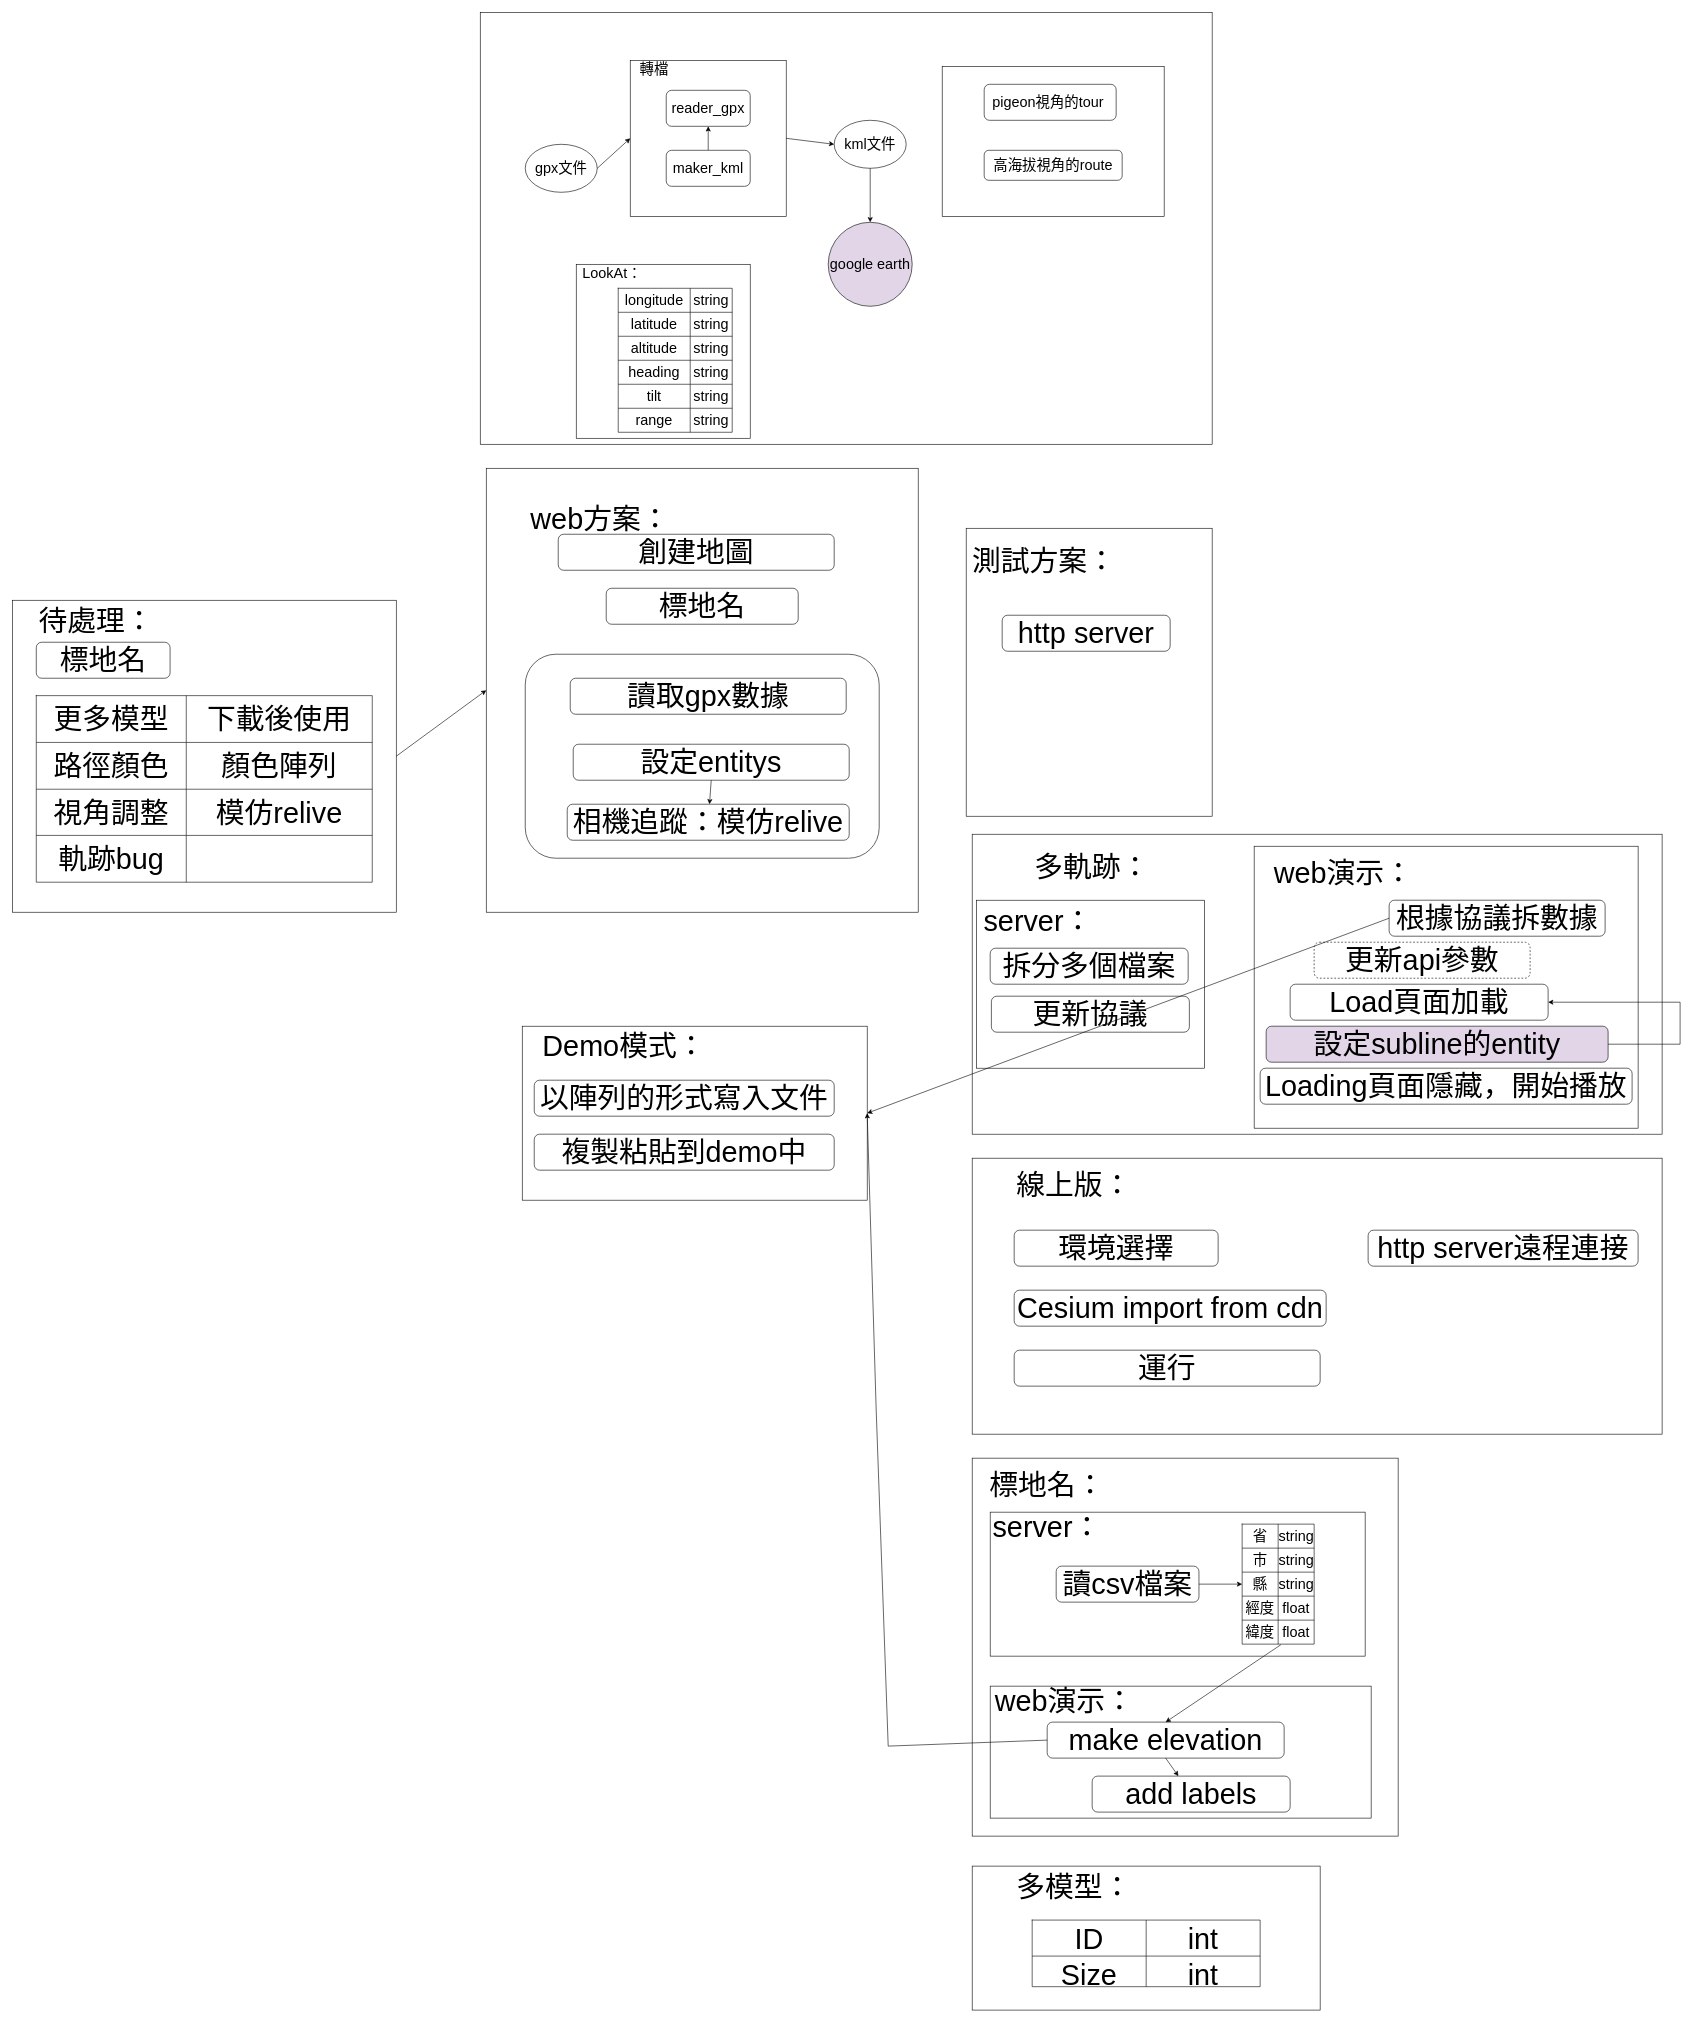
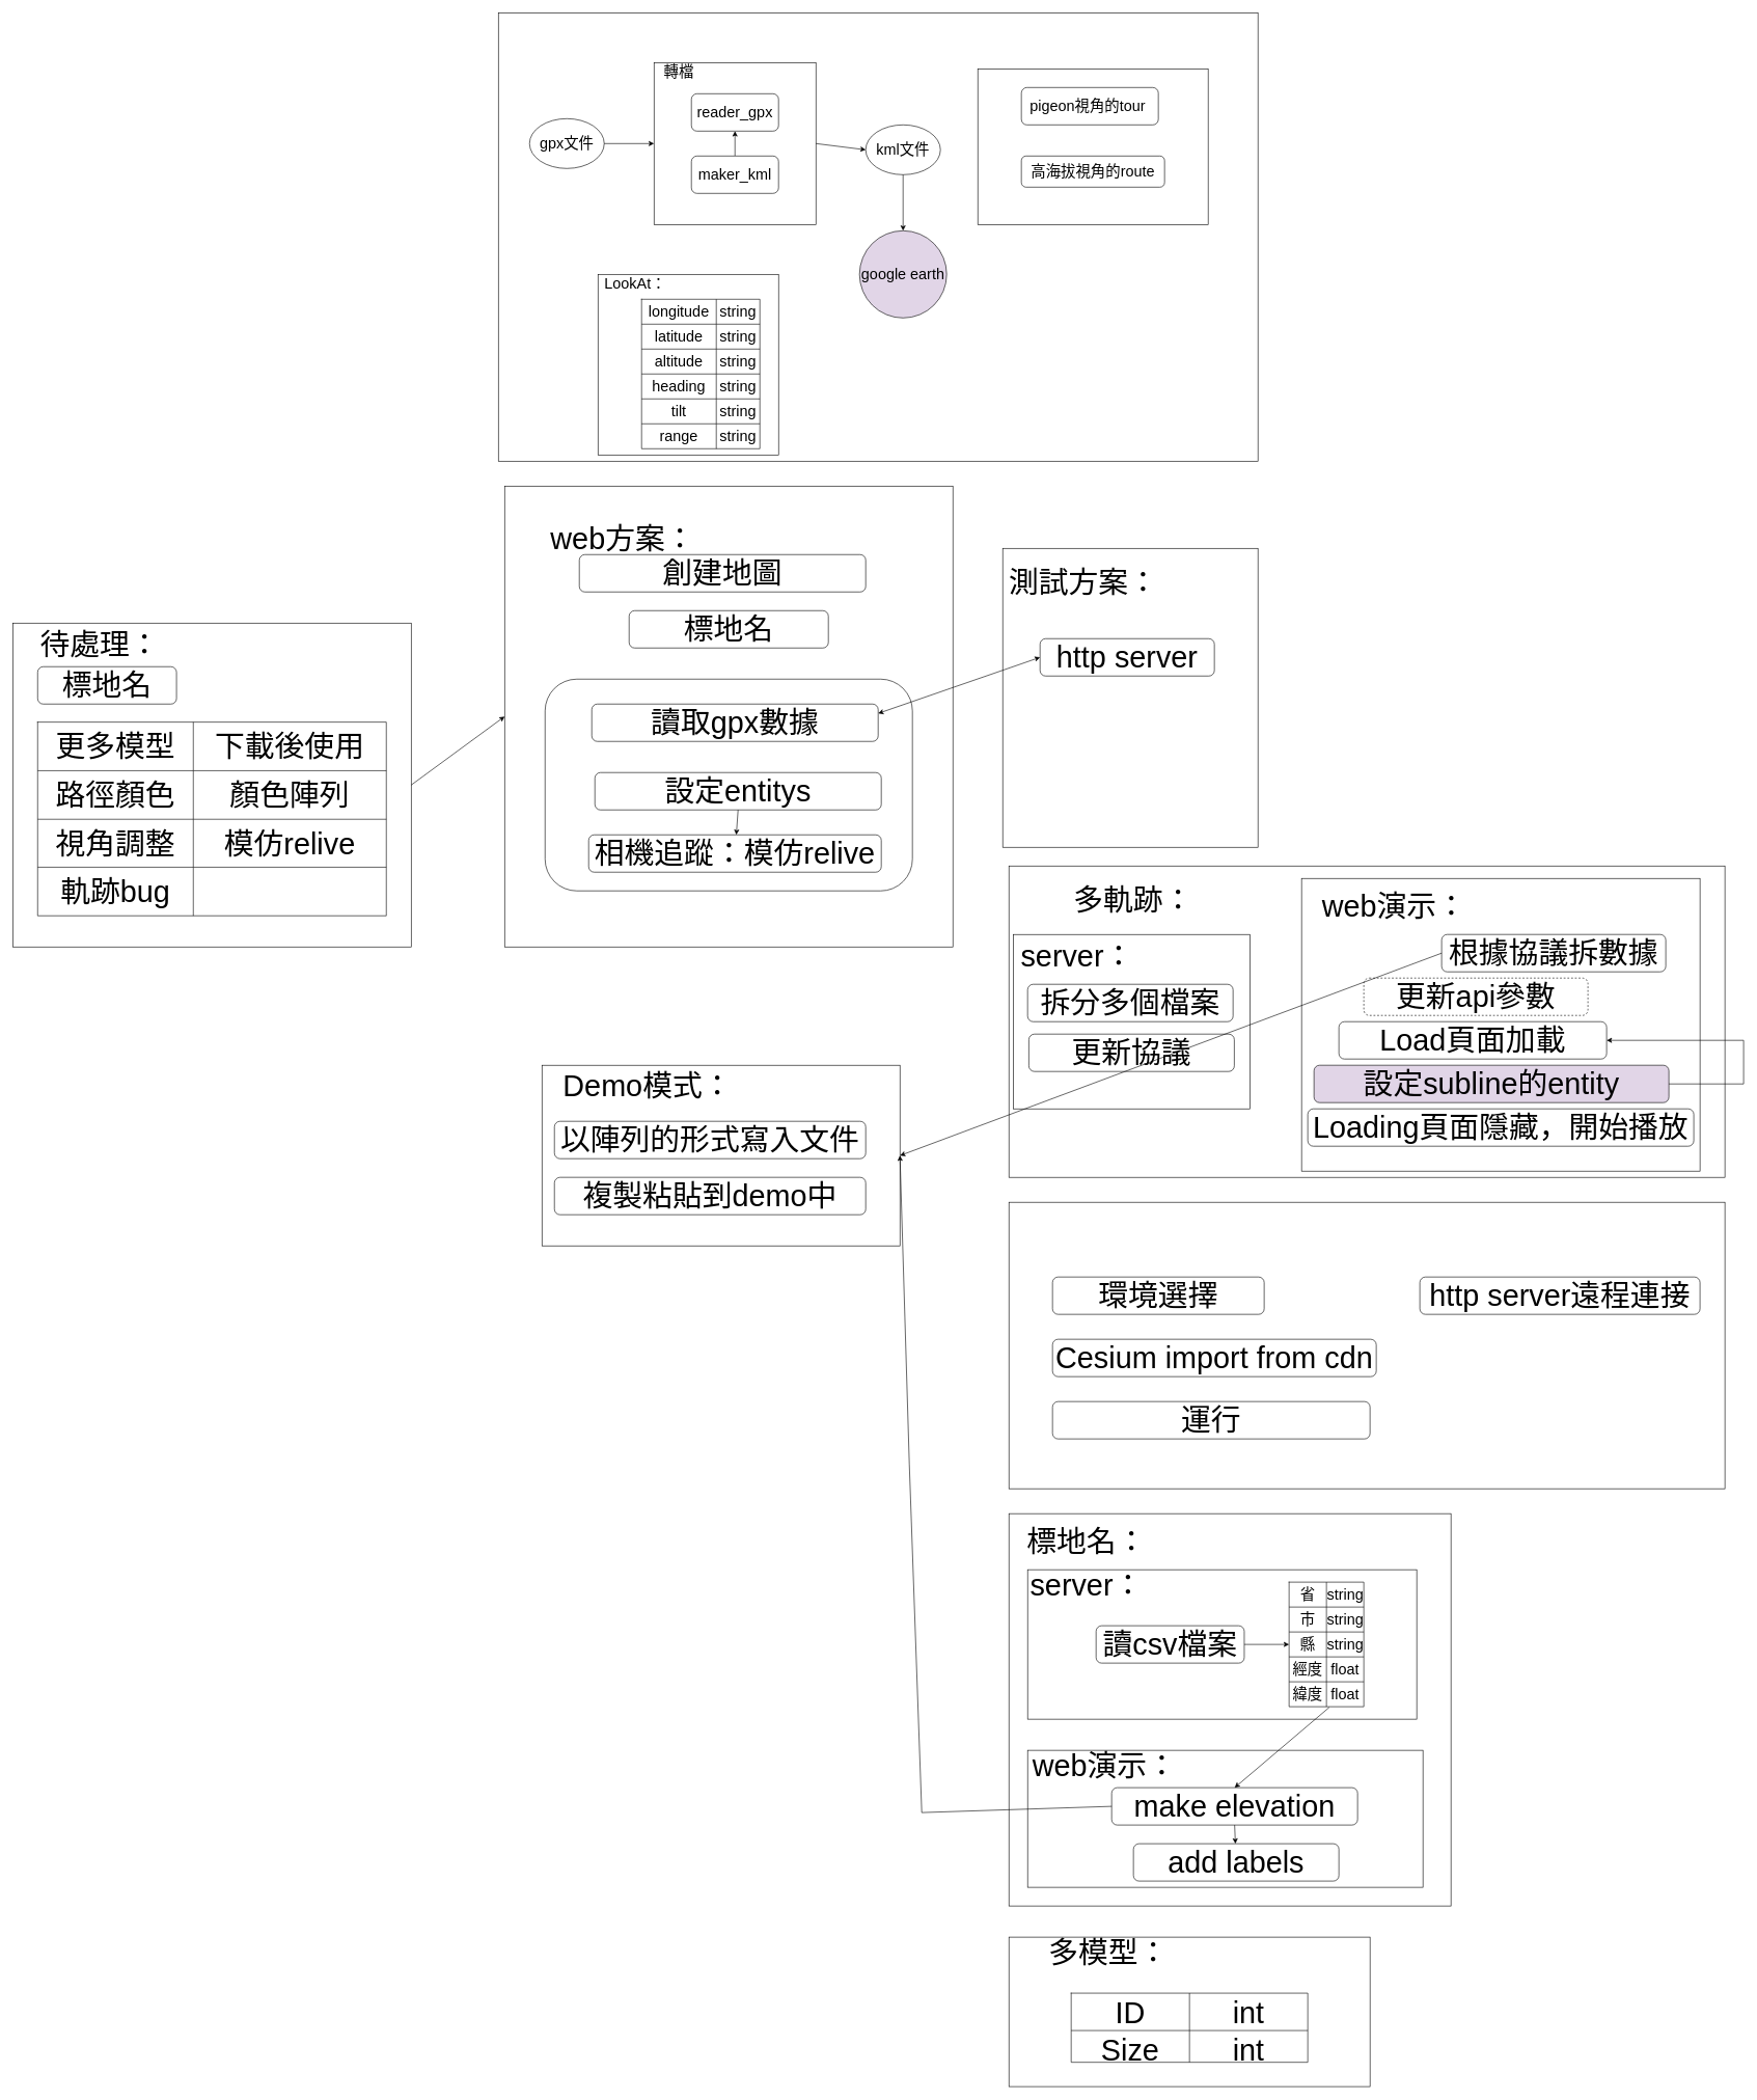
- <mxCell id="12" value="&lt;font style=&quot;font-size: 24px&quot;&gt;gpx文件&lt;/font&gt;" style="ellipse;whiteSpace=wrap;html=1;" parent="1" vertex="1"><mxGeometry x="875" y="240" width="120" height="80" as="geometry" /></mxCell>
+ <mxCell id="12" value="&lt;font style=&quot;font-size: 24px&quot;&gt;gpx文件&lt;/font&gt;" style="ellipse;whiteSpace=wrap;html=1;" parent="1" vertex="1"><mxGeometry x="850" y="190" width="120" height="80" as="geometry" /></mxCell>
+ <mxCell id="55" value="" style="endArrow=classic;startArrow=classic;html=1;rounded=0;fontSize=48;exitX=1;exitY=0.25;exitDx=0;exitDy=0;entryX=0;entryY=0.5;entryDx=0;entryDy=0;" parent="1" source="48" target="54" edge="1"><mxGeometry width="50" height="50" relative="1" as="geometry"><mxPoint x="1680" y="1120" as="sourcePoint" /><mxPoint x="1730" y="1070" as="targetPoint" /></mxGeometry></mxCell>
- <mxCell id="69" value="&lt;font style=&quot;font-size: 48px&quot;&gt;線上版：&lt;/font&gt;" style="text;html=1;strokeColor=none;fillColor=none;align=center;verticalAlign=middle;whiteSpace=wrap;rounded=0;" parent="1" vertex="1"><mxGeometry x="1630" y="1960" width="320" height="30" as="geometry" /></mxCell>
- <mxCell id="97" value="&lt;font style=&quot;font-size: 48px&quot;&gt;make elevation&lt;/font&gt;" style="rounded=1;whiteSpace=wrap;html=1;fontSize=24;" parent="1" vertex="1"><mxGeometry x="1745" y="2870" width="395" height="60" as="geometry" /></mxCell>
+ <mxCell id="97" value="&lt;font style=&quot;font-size: 48px&quot;&gt;make elevation&lt;/font&gt;" style="rounded=1;whiteSpace=wrap;html=1;fontSize=24;" parent="1" vertex="1"><mxGeometry x="1785" y="2870" width="395" height="60" as="geometry" /></mxCell>
- <mxCell id="123" value="&lt;font style=&quot;font-size: 48px&quot;&gt;多模型：&lt;/font&gt;" style="text;html=1;strokeColor=none;fillColor=none;align=center;verticalAlign=middle;whiteSpace=wrap;rounded=0;" vertex="1" parent="1"><mxGeometry x="1640" y="3130" width="300" height="30" as="geometry" /></mxCell>
+ <mxCell id="123" value="&lt;font style=&quot;font-size: 48px&quot;&gt;多模型：&lt;/font&gt;" style="text;html=1;strokeColor=none;fillColor=none;align=center;verticalAlign=middle;whiteSpace=wrap;rounded=0;" vertex="1" parent="1"><mxGeometry x="1630" y="3120" width="300" height="30" as="geometry" /></mxCell>
